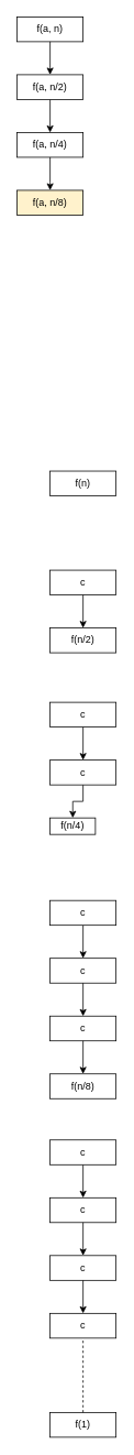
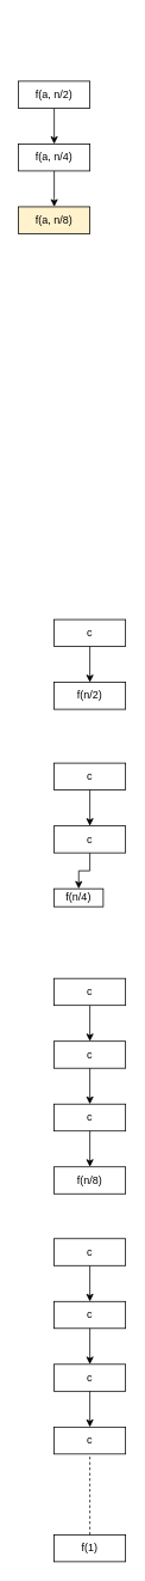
- <mxCell id="2" value="f(a, n)" style="rounded=0;whiteSpace=wrap;html=1;" vertex="1" parent="1"><mxGeometry x="20" y="20" width="80" height="30" as="geometry" /></mxCell>
- <mxCell id="5" value="" style="endArrow=classic;html=1;rounded=0;exitX=0.5;exitY=1;exitDx=0;exitDy=0;" edge="1" parent="1" source="2" target="4"><mxGeometry width="50" height="50" relative="1" as="geometry"><mxPoint x="120" y="190" as="sourcePoint" /><mxPoint x="170" y="140" as="targetPoint" /></mxGeometry></mxCell>
- <mxCell id="12" value="f(n)" style="rounded=0;whiteSpace=wrap;html=1;" vertex="1" parent="1"><mxGeometry x="60" y="570" width="80" height="30" as="geometry" /></mxCell>
